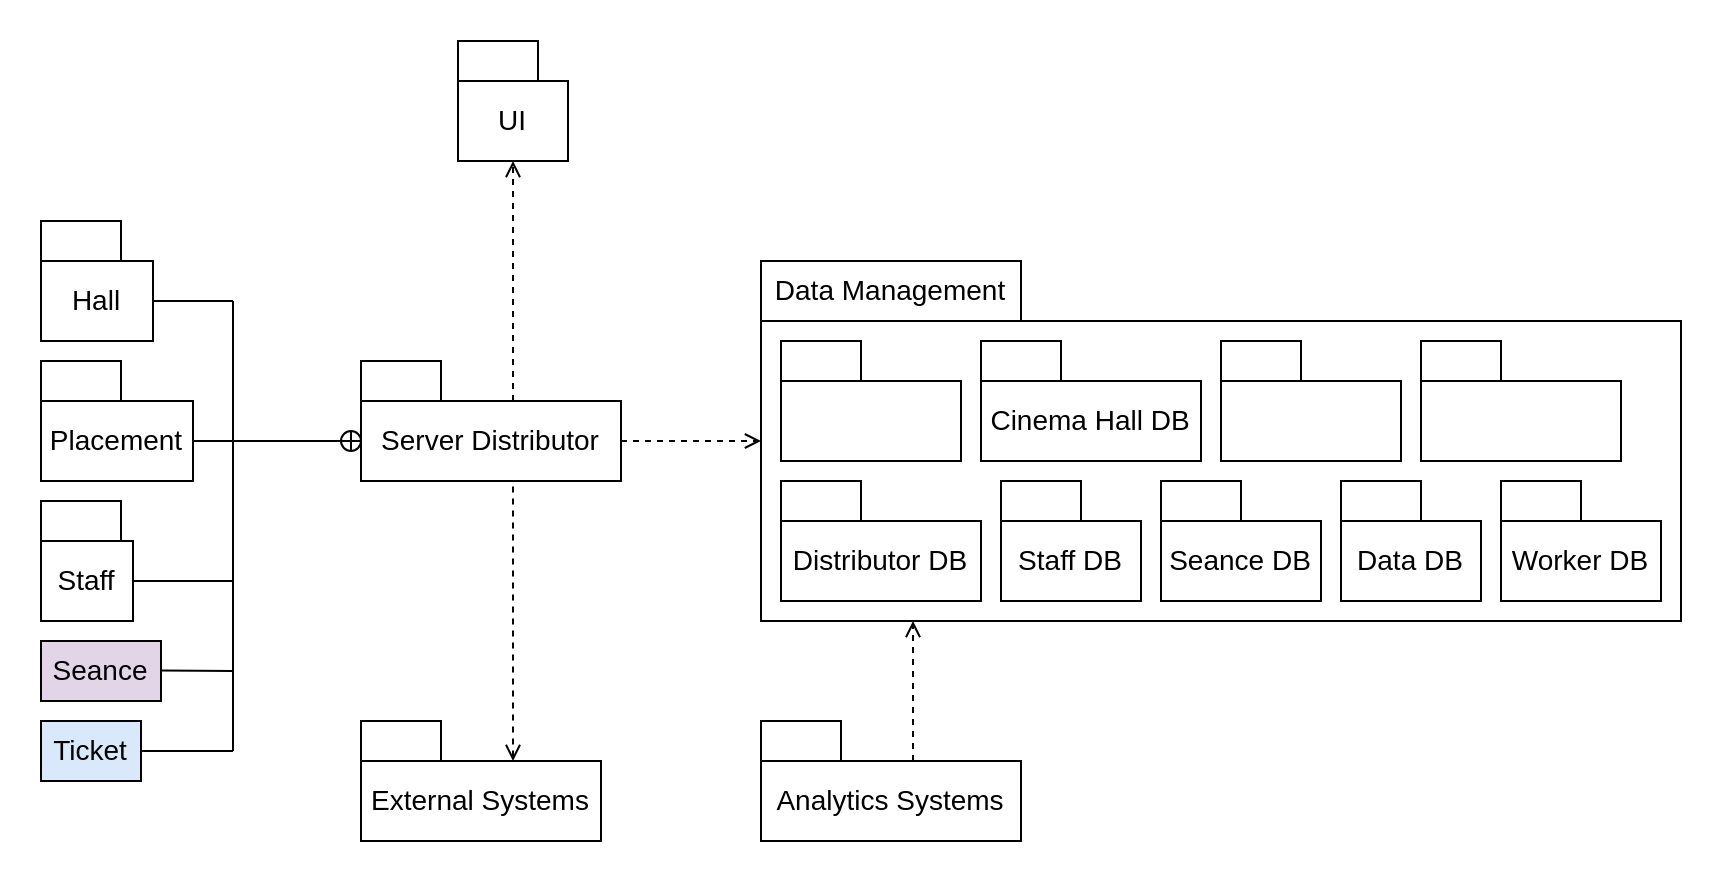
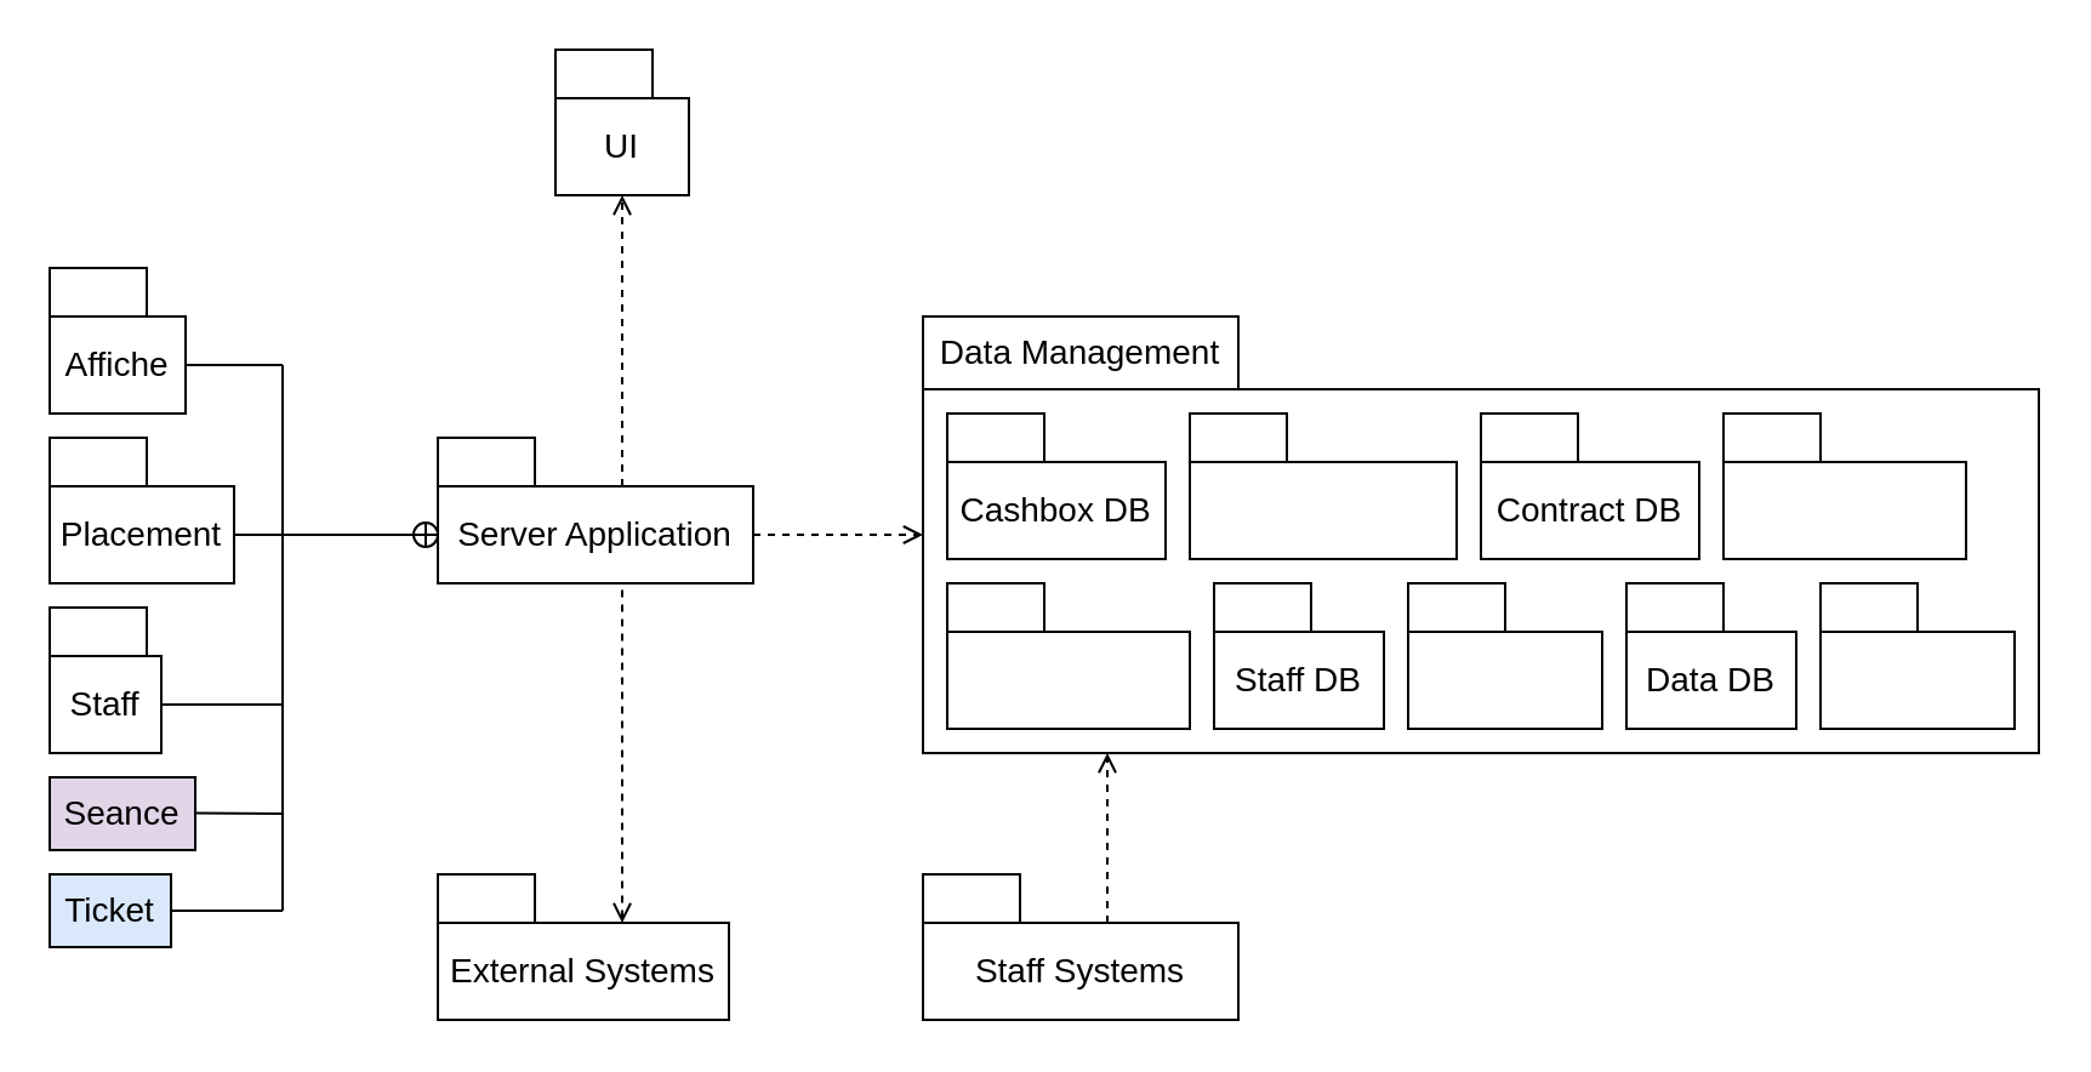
- <mxCell id="13" value="Hall" style="text;strokeColor=none;fillColor=none;align=center;verticalAlign=top;spacingLeft=4;spacingRight=4;overflow=hidden;rotatable=0;points=[[0,0.5],[1,0.5]];portConstraint=eastwest;fontSize=14;fontStyle=0;horizontal=1;" parent="1" vertex="1"><mxGeometry x="20" y="135" width="56" height="25" as="geometry" /></mxCell>
+ <mxCell id="13" value="Affiche" style="text;strokeColor=none;fillColor=none;align=center;verticalAlign=top;spacingLeft=4;spacingRight=4;overflow=hidden;rotatable=0;points=[[0,0.5],[1,0.5]];portConstraint=eastwest;fontSize=14;fontStyle=0;horizontal=1;" parent="1" vertex="1"><mxGeometry x="20" y="135" width="56" height="25" as="geometry" /></mxCell>
+ <mxCell id="22" value="Cashbox DB" style="text;strokeColor=none;fillColor=none;align=center;verticalAlign=top;spacingLeft=4;spacingRight=4;overflow=hidden;rotatable=0;points=[[0,0.5],[1,0.5]];portConstraint=eastwest;fontSize=14;fontStyle=0;horizontal=1;" parent="1" vertex="1"><mxGeometry x="390" y="195" width="90" height="25" as="geometry" /></mxCell>
- <mxCell id="24" value="Cinema Hall DB" style="text;strokeColor=none;fillColor=none;align=center;verticalAlign=top;spacingLeft=4;spacingRight=4;overflow=hidden;rotatable=0;points=[[0,0.5],[1,0.5]];portConstraint=eastwest;fontSize=14;fontStyle=0;horizontal=1;" parent="1" vertex="1"><mxGeometry x="490" y="195" width="110" height="25" as="geometry" /></mxCell>
+ <mxCell id="30" value="Contract DB" style="text;strokeColor=none;fillColor=none;align=center;verticalAlign=top;spacingLeft=4;spacingRight=4;overflow=hidden;rotatable=0;points=[[0,0.5],[1,0.5]];portConstraint=eastwest;fontSize=14;fontStyle=0;horizontal=1;" parent="1" vertex="1"><mxGeometry x="610" y="195" width="90" height="25" as="geometry" /></mxCell>
- <mxCell id="5" value="Server Distributor" style="text;strokeColor=none;fillColor=none;align=center;verticalAlign=top;spacingLeft=4;spacingRight=4;overflow=hidden;rotatable=0;points=[[0,0.5],[1,0.5]];portConstraint=eastwest;fontSize=14;fontStyle=0;horizontal=1;" parent="1" vertex="1"><mxGeometry x="180" y="205" width="130" height="25" as="geometry" /></mxCell>
+ <mxCell id="5" value="Server Application" style="text;strokeColor=none;fillColor=none;align=center;verticalAlign=top;spacingLeft=4;spacingRight=4;overflow=hidden;rotatable=0;points=[[0,0.5],[1,0.5]];portConstraint=eastwest;fontSize=14;fontStyle=0;horizontal=1;" parent="1" vertex="1"><mxGeometry x="180" y="205" width="130" height="25" as="geometry" /></mxCell>
- <mxCell id="17" value="Distributor DB" style="text;strokeColor=none;fillColor=none;align=center;verticalAlign=top;spacingLeft=4;spacingRight=4;overflow=hidden;rotatable=0;points=[[0,0.5],[1,0.5]];portConstraint=eastwest;fontSize=14;fontStyle=0;horizontal=1;" parent="1" vertex="1"><mxGeometry x="390" y="265" width="100" height="25" as="geometry" /></mxCell>
- <mxCell id="28" value="Seance DB" style="text;strokeColor=none;fillColor=none;align=center;verticalAlign=top;spacingLeft=4;spacingRight=4;overflow=hidden;rotatable=0;points=[[0,0.5],[1,0.5]];portConstraint=eastwest;fontSize=14;fontStyle=0;horizontal=1;" parent="1" vertex="1"><mxGeometry x="580" y="265" width="80" height="25" as="geometry" /></mxCell>
- <mxCell id="32" value="Worker DB" style="text;strokeColor=none;fillColor=none;align=center;verticalAlign=top;spacingLeft=4;spacingRight=4;overflow=hidden;rotatable=0;points=[[0,0.5],[1,0.5]];portConstraint=eastwest;fontSize=14;fontStyle=0;horizontal=1;" parent="1" vertex="1"><mxGeometry x="750" y="265" width="80" height="25" as="geometry" /></mxCell>
- <mxCell id="11" value="Analytics Systems" style="text;strokeColor=none;fillColor=none;align=center;verticalAlign=top;spacingLeft=4;spacingRight=4;overflow=hidden;rotatable=0;points=[[0,0.5],[1,0.5]];portConstraint=eastwest;fontSize=14;fontStyle=0;horizontal=1;" parent="1" vertex="1"><mxGeometry x="380" y="385" width="130" height="25" as="geometry" /></mxCell>
+ <mxCell id="11" value="Staff Systems" style="text;strokeColor=none;fillColor=none;align=center;verticalAlign=top;spacingLeft=4;spacingRight=4;overflow=hidden;rotatable=0;points=[[0,0.5],[1,0.5]];portConstraint=eastwest;fontSize=14;fontStyle=0;horizontal=1;" parent="1" vertex="1"><mxGeometry x="380" y="385" width="130" height="25" as="geometry" /></mxCell>
